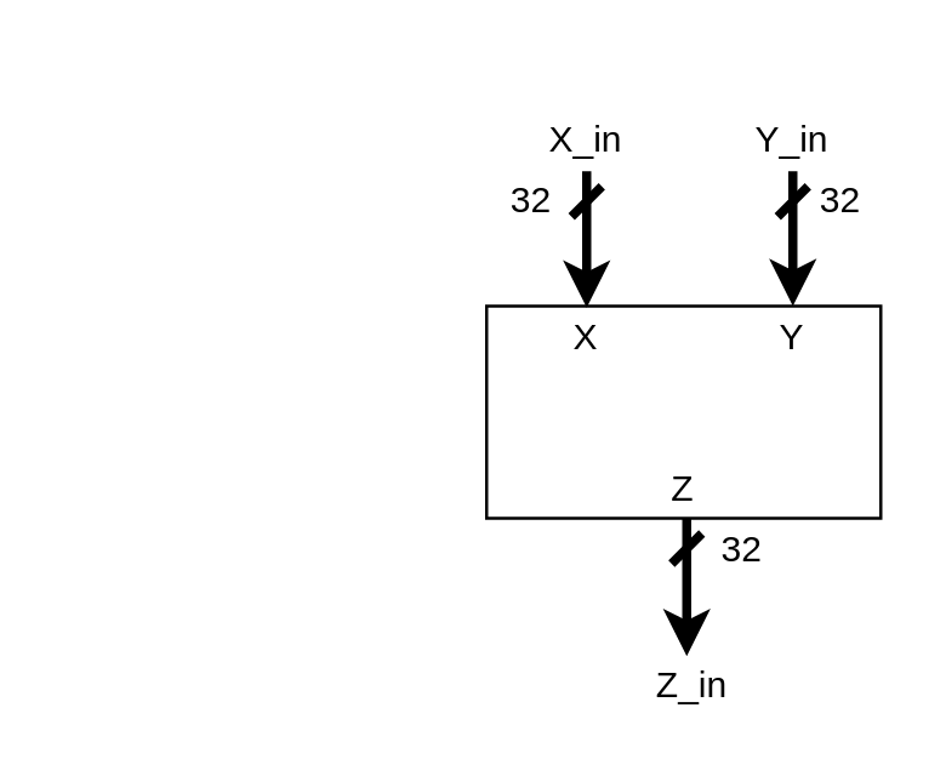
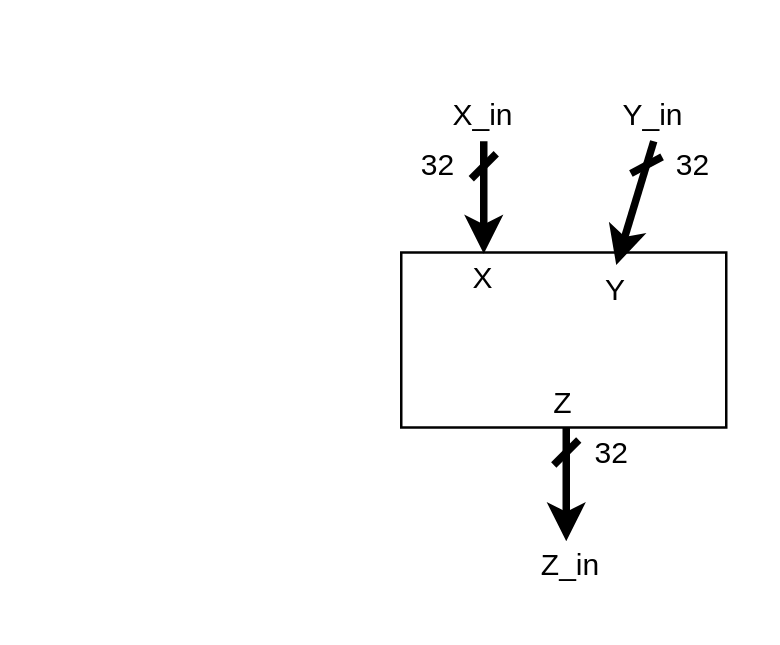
- <mxCell id="8" value="Y" style="text;html=1;strokeColor=none;fillColor=none;align=center;verticalAlign=middle;whiteSpace=wrap;rounded=0;" parent="1" vertex="1"><mxGeometry x="241" y="100.5" width="40" height="20" as="geometry" /></mxCell>
+ <mxCell id="8" value="Y" style="text;html=1;strokeColor=none;fillColor=none;align=center;verticalAlign=middle;whiteSpace=wrap;rounded=0;" parent="1" vertex="1"><mxGeometry x="226" y="105.5" width="40" height="20" as="geometry" /></mxCell>
